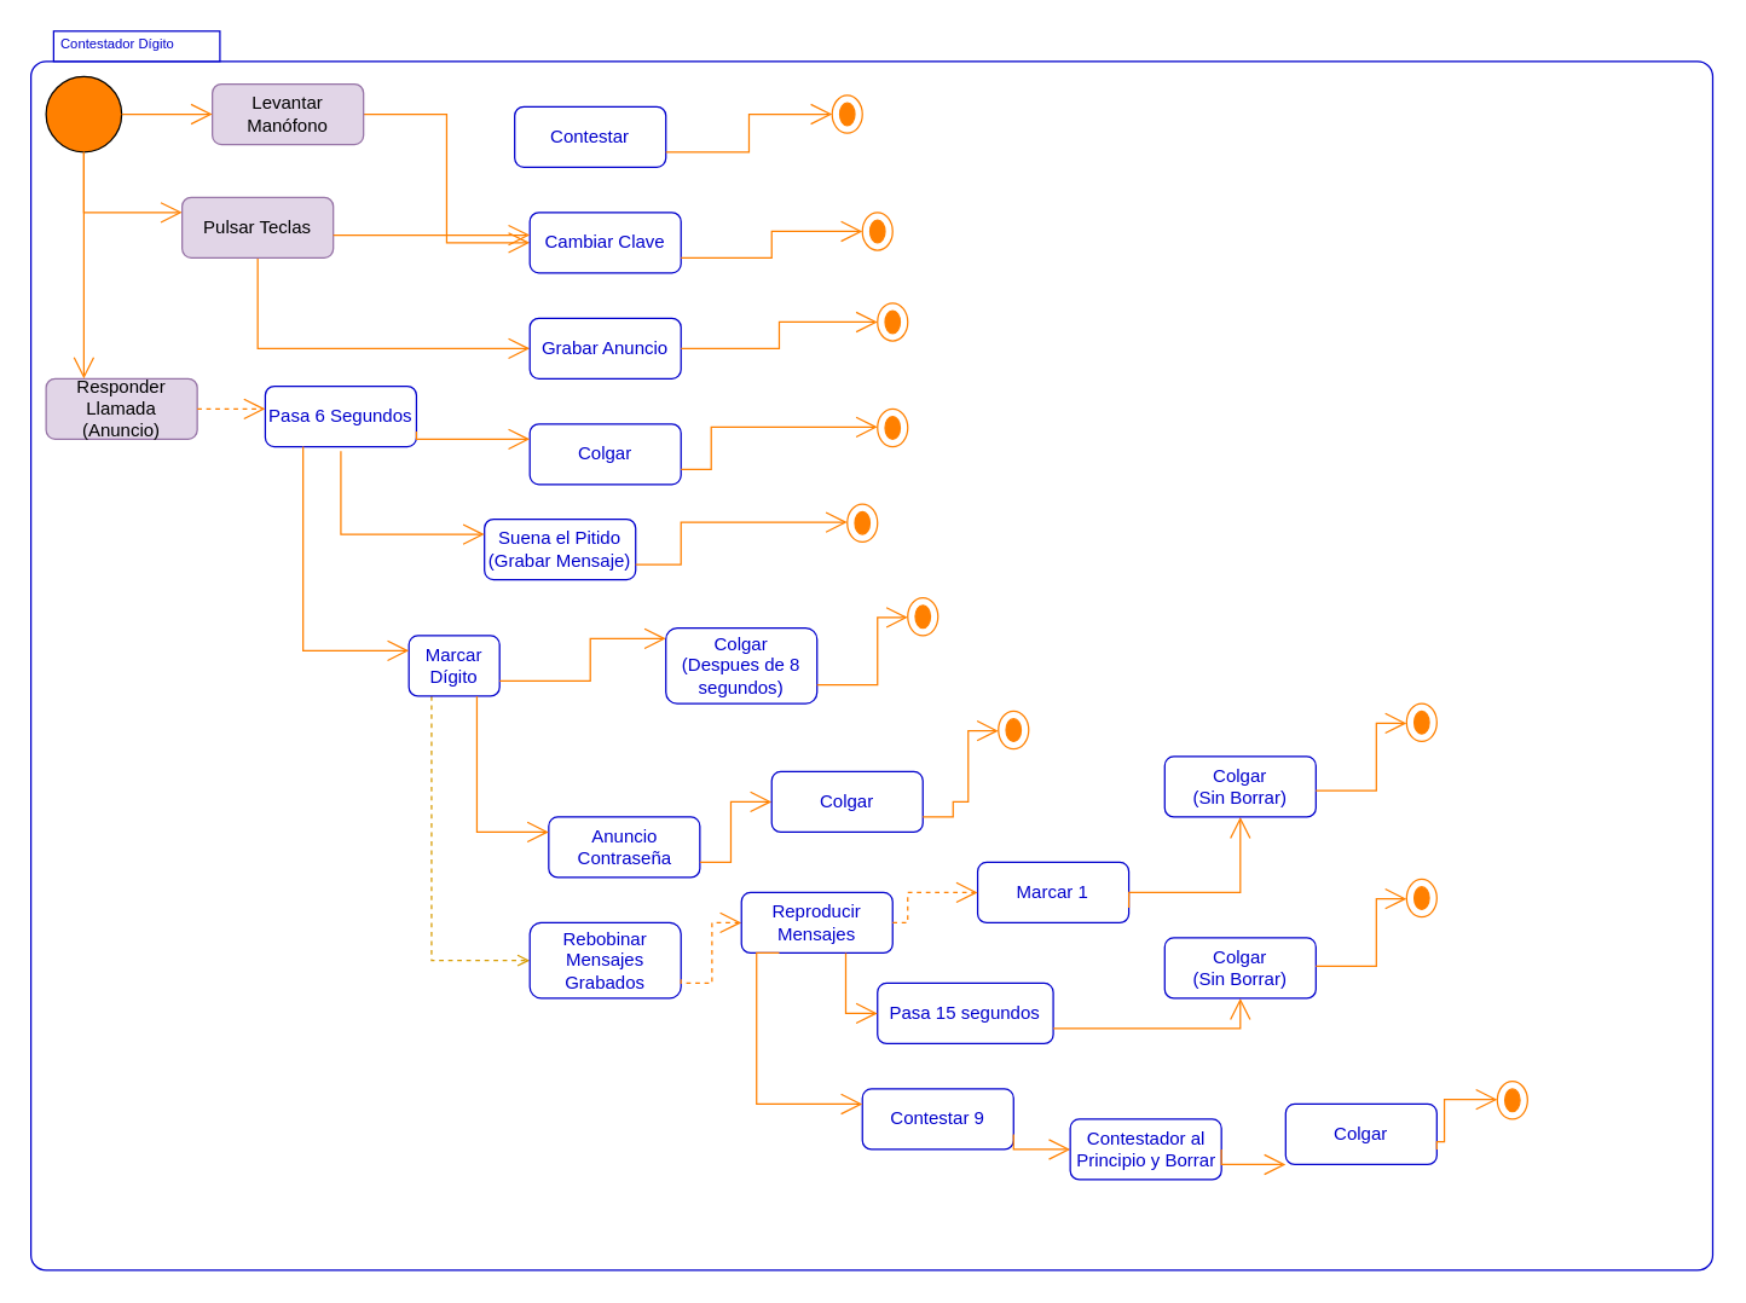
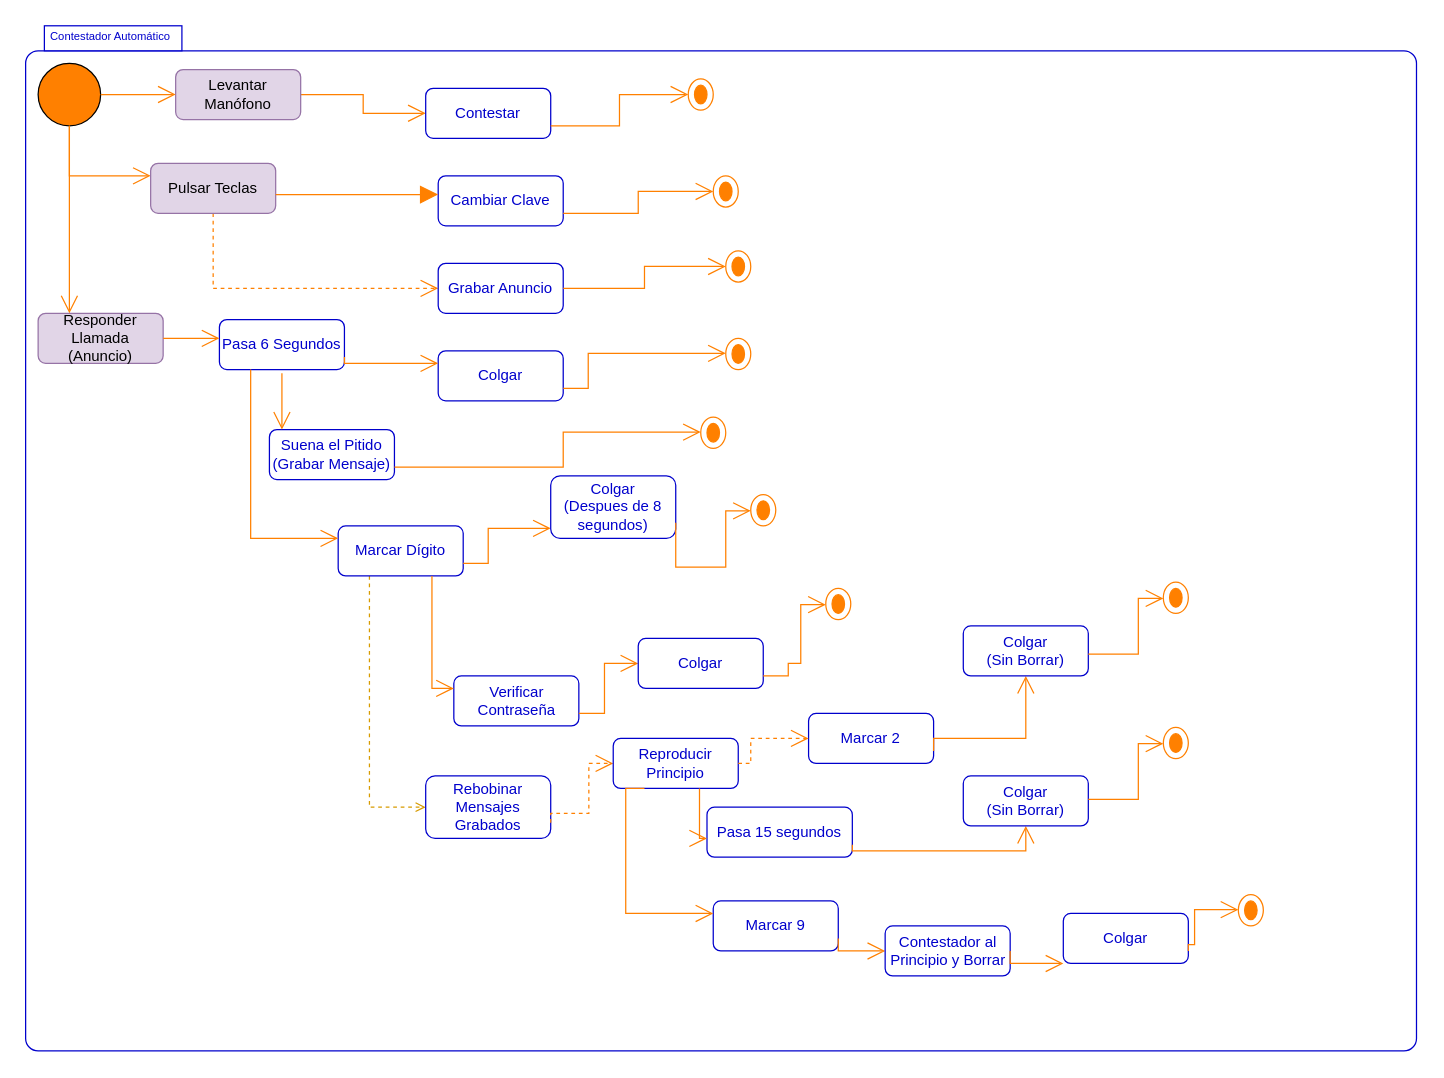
- <mxCell id="2" value="Contestador Dígito" style="shape=mxgraph.sysml.compState;align=left;verticalAlign=top;spacingTop=-3;spacingLeft=18;strokeWidth=1;recursiveResize=0;fillColor=#FFFFFF;fontColor=#0000CC;strokeColor=#0000CC;fontSize=9;" parent="1" vertex="1"><mxGeometry x="20" y="20" width="1112.5" height="820" as="geometry" /></mxCell>
+ <mxCell id="2" value="Contestador Automático" style="shape=mxgraph.sysml.compState;align=left;verticalAlign=top;spacingTop=-3;spacingLeft=18;strokeWidth=1;recursiveResize=0;fillColor=#FFFFFF;fontColor=#0000CC;strokeColor=#0000CC;fontSize=9;" parent="1" vertex="1"><mxGeometry x="20" y="20" width="1112.5" height="820" as="geometry" /></mxCell>
- <mxCell id="4" value="" style="edgeStyle=elbowEdgeStyle;rounded=0;elbow=horizontal;html=1;labelBackgroundColor=none;endArrow=open;endSize=12;strokeColor=#FF8000;fontColor=#000000;align=right;" parent="2" source="5" target="14" edge="1"><mxGeometry relative="1" as="geometry" /></mxCell>
+ <mxCell id="4" value="" style="edgeStyle=elbowEdgeStyle;rounded=0;elbow=horizontal;html=1;labelBackgroundColor=none;endArrow=open;endSize=12;strokeColor=#FF8000;fontColor=#000000;align=right;" parent="2" source="5" target="6" edge="1"><mxGeometry relative="1" as="geometry" /></mxCell>
- <mxCell id="15" value="" style="edgeStyle=elbowEdgeStyle;rounded=0;elbow=vertical;html=1;labelBackgroundColor=none;endArrow=open;endSize=12;strokeColor=#FF8000;fontColor=#0000CC;align=right;" edge="1" parent="2" source="9" target="14"><mxGeometry x="-0.556" y="20" relative="1" as="geometry"><mxPoint as="offset" /><mxPoint x="225" y="150" as="sourcePoint" /></mxGeometry></mxCell>
+ <mxCell id="15" value="" style="edgeStyle=elbowEdgeStyle;rounded=0;elbow=vertical;html=1;labelBackgroundColor=none;endArrow=block;endSize=12;strokeColor=#FF8000;fontColor=#0000CC;align=right;" edge="1" parent="2" source="9" target="14"><mxGeometry x="-0.556" y="20" relative="1" as="geometry"><mxPoint as="offset" /><mxPoint x="225" y="150" as="sourcePoint" /></mxGeometry></mxCell>
- <mxCell id="7" value="" style="edgeStyle=elbowEdgeStyle;rounded=0;elbow=vertical;html=1;exitX=0.5;exitY=1;labelBackgroundColor=none;endArrow=open;endSize=12;strokeColor=#FF8000;fontColor=#0000CC;align=right;" parent="2" source="9" target="11" edge="1"><mxGeometry x="-0.556" y="20" relative="1" as="geometry"><mxPoint as="offset" /><Array as="points"><mxPoint x="240" y="210" /></Array></mxGeometry></mxCell>
+ <mxCell id="7" value="" style="edgeStyle=elbowEdgeStyle;rounded=0;elbow=vertical;html=1;exitX=0.5;exitY=1;labelBackgroundColor=none;endArrow=open;endSize=12;strokeColor=#FF8000;fontColor=#0000CC;align=right;dashed=1;" parent="2" source="9" target="11" edge="1"><mxGeometry x="-0.556" y="20" relative="1" as="geometry"><mxPoint as="offset" /><Array as="points"><mxPoint x="240" y="210" /></Array></mxGeometry></mxCell>
- <mxCell id="23" value="" style="edgeStyle=elbowEdgeStyle;rounded=0;elbow=vertical;html=1;labelBackgroundColor=none;endArrow=open;endSize=12;strokeColor=#FF8000;fontColor=#0000CC;align=right;exitX=1;exitY=0.5;exitDx=0;exitDy=0;dashed=1;" edge="1" parent="2" target="22" source="20"><mxGeometry x="-0.556" y="20" relative="1" as="geometry"><mxPoint as="offset" /><mxPoint x="160.0" y="269.793" as="sourcePoint" /><mxPoint x="210" y="270" as="targetPoint" /></mxGeometry></mxCell>
+ <mxCell id="23" value="" style="edgeStyle=elbowEdgeStyle;rounded=0;elbow=vertical;html=1;labelBackgroundColor=none;endArrow=open;endSize=12;strokeColor=#FF8000;fontColor=#0000CC;align=right;exitX=1;exitY=0.5;exitDx=0;exitDy=0;" edge="1" parent="2" target="22" source="20"><mxGeometry x="-0.556" y="20" relative="1" as="geometry"><mxPoint as="offset" /><mxPoint x="160.0" y="269.793" as="sourcePoint" /><mxPoint x="210" y="270" as="targetPoint" /></mxGeometry></mxCell>
- <mxCell id="29" value="Suena el Pitido &lt;br&gt;(Grabar Mensaje)" style="strokeColor=#0000CC;fillColor=inherit;gradientColor=inherit;shape=rect;html=1;rounded=1;whiteSpace=wrap;align=center;fontColor=#0000CC;" vertex="1" parent="2"><mxGeometry x="300" y="323" width="100" height="40" as="geometry" /></mxCell>
+ <mxCell id="29" value="Suena el Pitido &lt;br&gt;(Grabar Mensaje)" style="strokeColor=#0000CC;fillColor=inherit;gradientColor=inherit;shape=rect;html=1;rounded=1;whiteSpace=wrap;align=center;fontColor=#0000CC;" vertex="1" parent="2"><mxGeometry x="195" y="323" width="100" height="40" as="geometry" /></mxCell>
- <mxCell id="34" value="Marcar Dígito" style="strokeColor=#0000CC;fillColor=inherit;gradientColor=inherit;shape=rect;html=1;rounded=1;whiteSpace=wrap;align=center;fontColor=#0000CC;" vertex="1" parent="2"><mxGeometry x="250" y="400" width="60" height="40" as="geometry" /></mxCell>
+ <mxCell id="34" value="Marcar Dígito" style="strokeColor=#0000CC;fillColor=inherit;gradientColor=inherit;shape=rect;html=1;rounded=1;whiteSpace=wrap;align=center;fontColor=#0000CC;" vertex="1" parent="2"><mxGeometry x="250" y="400" width="100" height="40" as="geometry" /></mxCell>
- <mxCell id="37" value="Colgar &lt;br&gt;(Despues de 8 segundos)" style="strokeColor=#0000CC;fillColor=inherit;gradientColor=inherit;shape=rect;html=1;rounded=1;whiteSpace=wrap;align=center;fontColor=#0000CC;" vertex="1" parent="2"><mxGeometry x="420" y="395" width="100" height="50" as="geometry" /></mxCell>
+ <mxCell id="37" value="Colgar &lt;br&gt;(Despues de 8 segundos)" style="strokeColor=#0000CC;fillColor=inherit;gradientColor=inherit;shape=rect;html=1;rounded=1;whiteSpace=wrap;align=center;fontColor=#0000CC;" vertex="1" parent="2"><mxGeometry x="420" y="360" width="100" height="50" as="geometry" /></mxCell>
- <mxCell id="40" value="Anuncio&lt;br&gt;Contraseña" style="strokeColor=#0000CC;fillColor=inherit;gradientColor=inherit;shape=rect;html=1;rounded=1;whiteSpace=wrap;align=center;fontColor=#0000CC;" vertex="1" parent="2"><mxGeometry x="342.5" y="520" width="100" height="40" as="geometry" /></mxCell>
+ <mxCell id="40" value="Verificar&lt;br&gt;Contraseña" style="strokeColor=#0000CC;fillColor=inherit;gradientColor=inherit;shape=rect;html=1;rounded=1;whiteSpace=wrap;align=center;fontColor=#0000CC;" vertex="1" parent="2"><mxGeometry x="342.5" y="520" width="100" height="40" as="geometry" /></mxCell>
- <mxCell id="55" value="Marcar 1" style="strokeColor=#0000CC;fillColor=inherit;gradientColor=inherit;shape=rect;html=1;rounded=1;whiteSpace=wrap;align=center;fontColor=#0000CC;" vertex="1" parent="2"><mxGeometry x="626.25" y="550" width="100" height="40" as="geometry" /></mxCell>
+ <mxCell id="55" value="Marcar 2" style="strokeColor=#0000CC;fillColor=inherit;gradientColor=inherit;shape=rect;html=1;rounded=1;whiteSpace=wrap;align=center;fontColor=#0000CC;" vertex="1" parent="2"><mxGeometry x="626.25" y="550" width="100" height="40" as="geometry" /></mxCell>
- <mxCell id="48" value="Reproducir Mensajes" style="strokeColor=#0000CC;fillColor=inherit;gradientColor=inherit;shape=rect;html=1;rounded=1;whiteSpace=wrap;align=center;fontColor=#0000CC;" vertex="1" parent="2"><mxGeometry x="470" y="570" width="100" height="40" as="geometry" /></mxCell>
+ <mxCell id="48" value="Reproducir Principio" style="strokeColor=#0000CC;fillColor=inherit;gradientColor=inherit;shape=rect;html=1;rounded=1;whiteSpace=wrap;align=center;fontColor=#0000CC;" vertex="1" parent="2"><mxGeometry x="470" y="570" width="100" height="40" as="geometry" /></mxCell>
- <mxCell id="46" value="Rebobinar Mensajes Grabados" style="strokeColor=#0000CC;fillColor=inherit;gradientColor=inherit;shape=rect;html=1;rounded=1;whiteSpace=wrap;align=center;fontColor=#0000CC;" vertex="1" parent="2"><mxGeometry x="330" y="590" width="100" height="50" as="geometry" /></mxCell>
+ <mxCell id="46" value="Rebobinar Mensajes Grabados" style="strokeColor=#0000CC;fillColor=inherit;gradientColor=inherit;shape=rect;html=1;rounded=1;whiteSpace=wrap;align=center;fontColor=#0000CC;" vertex="1" parent="2"><mxGeometry x="320" y="600" width="100" height="50" as="geometry" /></mxCell>
- <mxCell id="52" value="Pasa 15 segundos" style="strokeColor=#0000CC;fillColor=inherit;gradientColor=inherit;shape=rect;html=1;rounded=1;whiteSpace=wrap;align=center;fontColor=#0000CC;" vertex="1" parent="2"><mxGeometry x="560" y="630" width="116.25" height="40" as="geometry" /></mxCell>
+ <mxCell id="52" value="Pasa 15 segundos" style="strokeColor=#0000CC;fillColor=inherit;gradientColor=inherit;shape=rect;html=1;rounded=1;whiteSpace=wrap;align=center;fontColor=#0000CC;" vertex="1" parent="2"><mxGeometry x="545" y="625" width="116.25" height="40" as="geometry" /></mxCell>
- <mxCell id="49" value="Contestar 9" style="strokeColor=#0000CC;fillColor=inherit;gradientColor=inherit;shape=rect;html=1;rounded=1;whiteSpace=wrap;align=center;fontColor=#0000CC;" vertex="1" parent="2"><mxGeometry x="550" y="700" width="100" height="40" as="geometry" /></mxCell>
+ <mxCell id="49" value="Marcar 9" style="strokeColor=#0000CC;fillColor=inherit;gradientColor=inherit;shape=rect;html=1;rounded=1;whiteSpace=wrap;align=center;fontColor=#0000CC;" vertex="1" parent="2"><mxGeometry x="550" y="700" width="100" height="40" as="geometry" /></mxCell>
